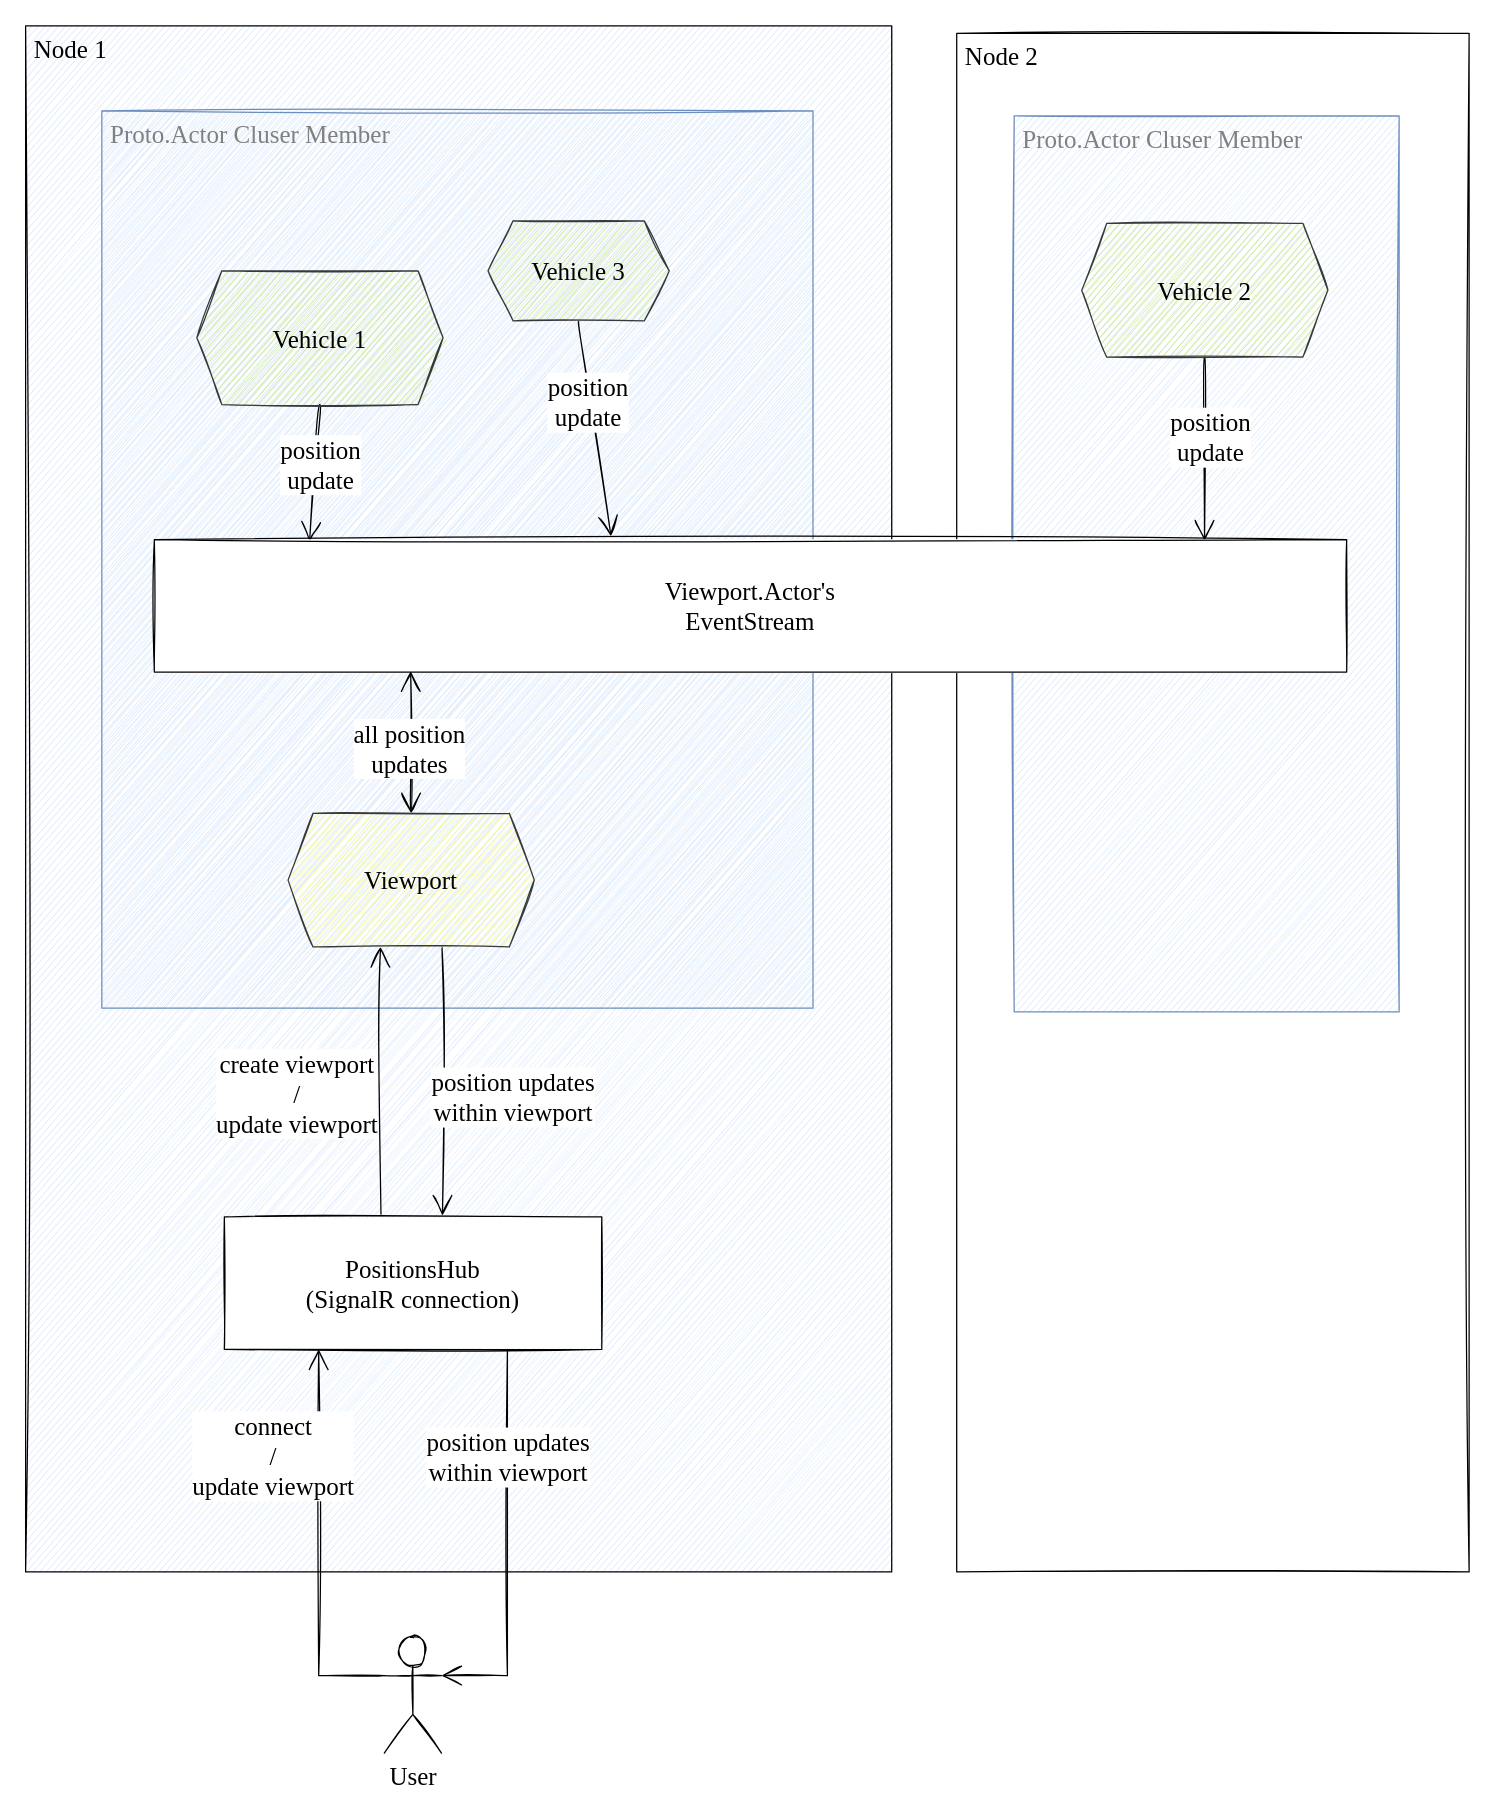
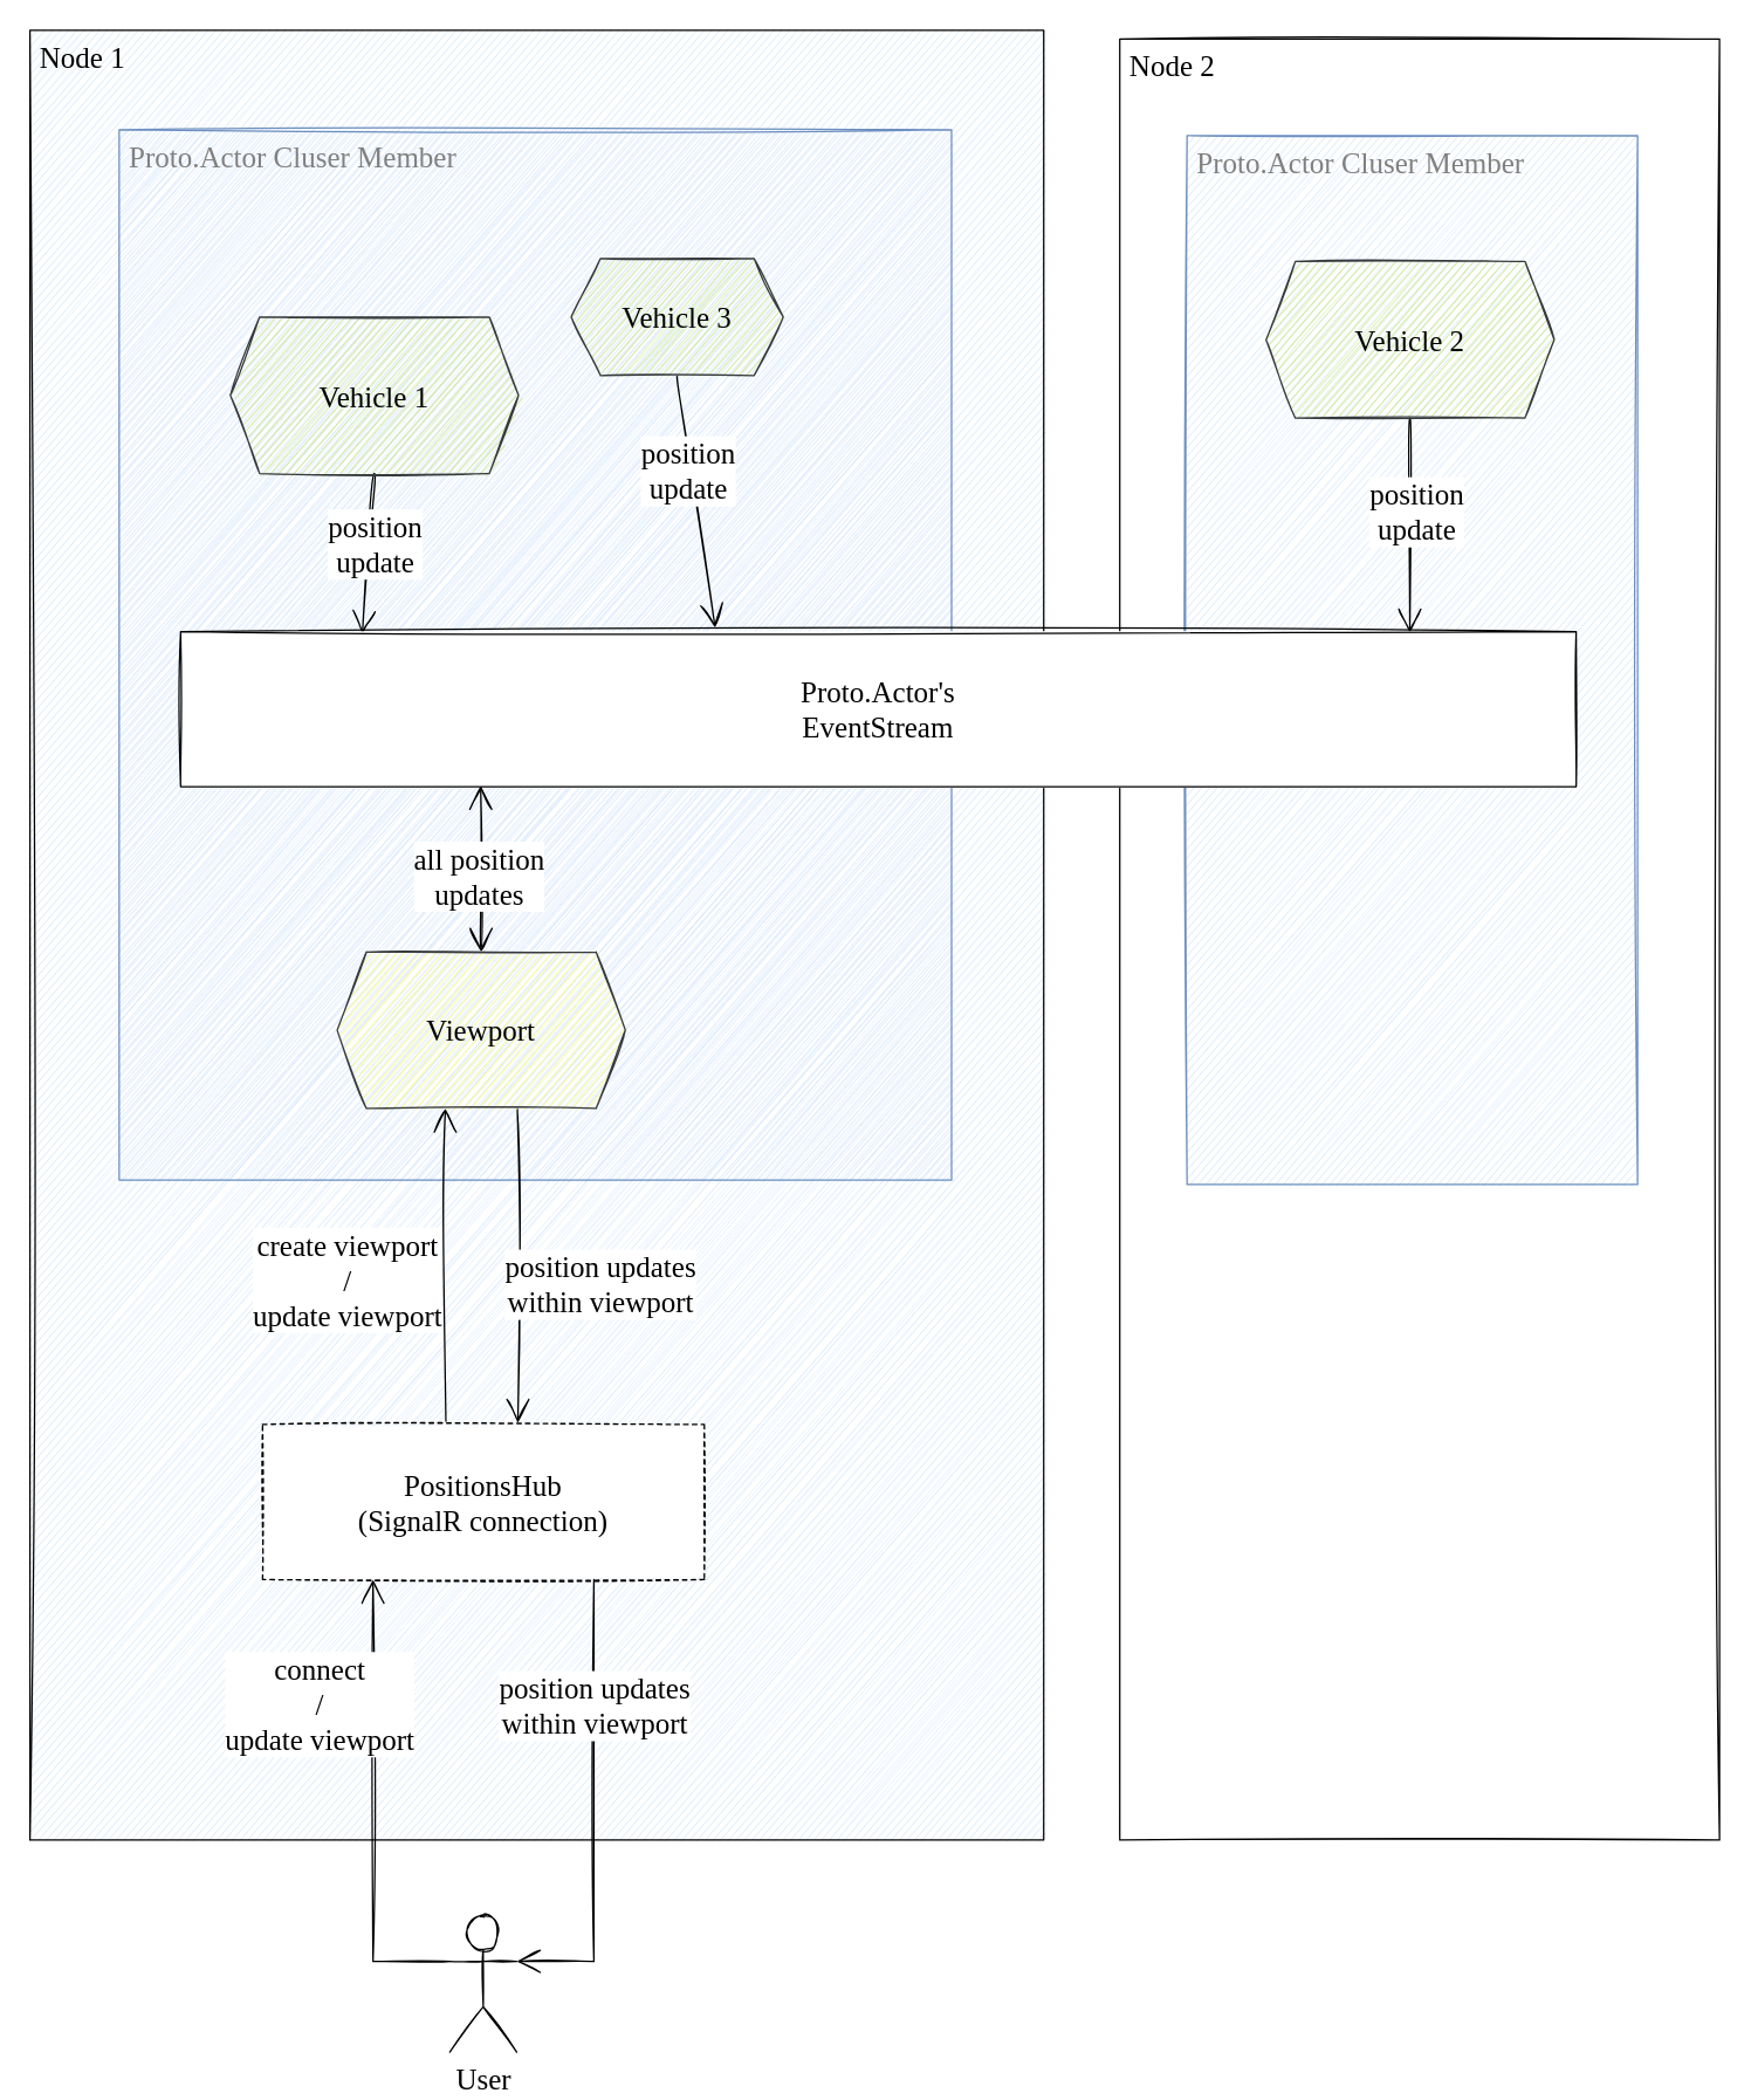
- <mxCell id="15" value="Viewport.Actor's&lt;br&gt;EventStream" style="rounded=0;whiteSpace=wrap;html=1;sketch=1;hachureGap=4;pointerEvents=0;fontFamily=Architects Daughter;fontSource=https%3A%2F%2Ffonts.googleapis.com%2Fcss%3Ffamily%3DArchitects%2BDaughter;fontSize=20;" vertex="1" parent="1"><mxGeometry x="123" y="431" width="954" height="106" as="geometry" /></mxCell>
+ <mxCell id="15" value="Proto.Actor's&lt;br&gt;EventStream" style="rounded=0;whiteSpace=wrap;html=1;sketch=1;hachureGap=4;pointerEvents=0;fontFamily=Architects Daughter;fontSource=https%3A%2F%2Ffonts.googleapis.com%2Fcss%3Ffamily%3DArchitects%2BDaughter;fontSize=20;" vertex="1" parent="1"><mxGeometry x="123" y="431" width="954" height="106" as="geometry" /></mxCell>
- <mxCell id="20" value="PositionsHub&lt;br&gt;(SignalR connection)" style="rounded=0;whiteSpace=wrap;html=1;sketch=1;hachureGap=4;pointerEvents=0;fontFamily=Architects Daughter;fontSource=https%3A%2F%2Ffonts.googleapis.com%2Fcss%3Ffamily%3DArchitects%2BDaughter;fontSize=20;" vertex="1" parent="1"><mxGeometry x="179" y="973" width="302" height="106" as="geometry" /></mxCell>
+ <mxCell id="20" value="PositionsHub&lt;br&gt;(SignalR connection)" style="rounded=0;whiteSpace=wrap;html=1;sketch=1;hachureGap=4;pointerEvents=0;fontFamily=Architects Daughter;fontSource=https%3A%2F%2Ffonts.googleapis.com%2Fcss%3Ffamily%3DArchitects%2BDaughter;fontSize=20;dashed=1;" vertex="1" parent="1"><mxGeometry x="179" y="973" width="302" height="106" as="geometry" /></mxCell>
